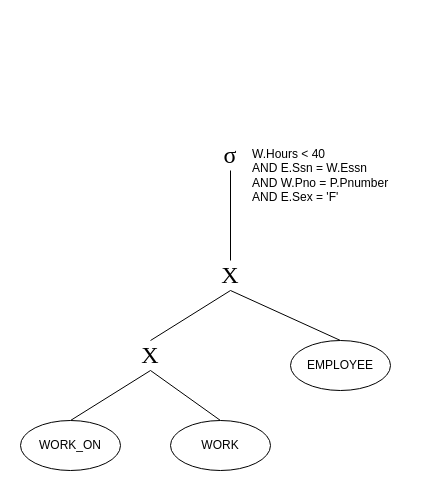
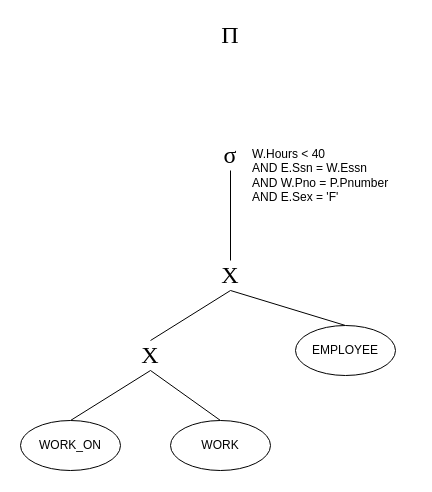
+ <mxCell id="16" value="Π" style="text;html=1;align=center;verticalAlign=middle;whiteSpace=wrap;rounded=0;fontSize=24;fontFamily=Times New Roman;" vertex="1" parent="15"><mxGeometry width="40" height="30" as="geometry" /></mxCell>
- <mxCell id="6" value="EMPLOYEE" style="ellipse;whiteSpace=wrap;html=1;" vertex="1" parent="1"><mxGeometry x="290" y="340" width="100" height="50" as="geometry" /></mxCell>
+ <mxCell id="6" value="EMPLOYEE" style="ellipse;whiteSpace=wrap;html=1;" vertex="1" parent="1"><mxGeometry x="295" y="325" width="100" height="50" as="geometry" /></mxCell>
